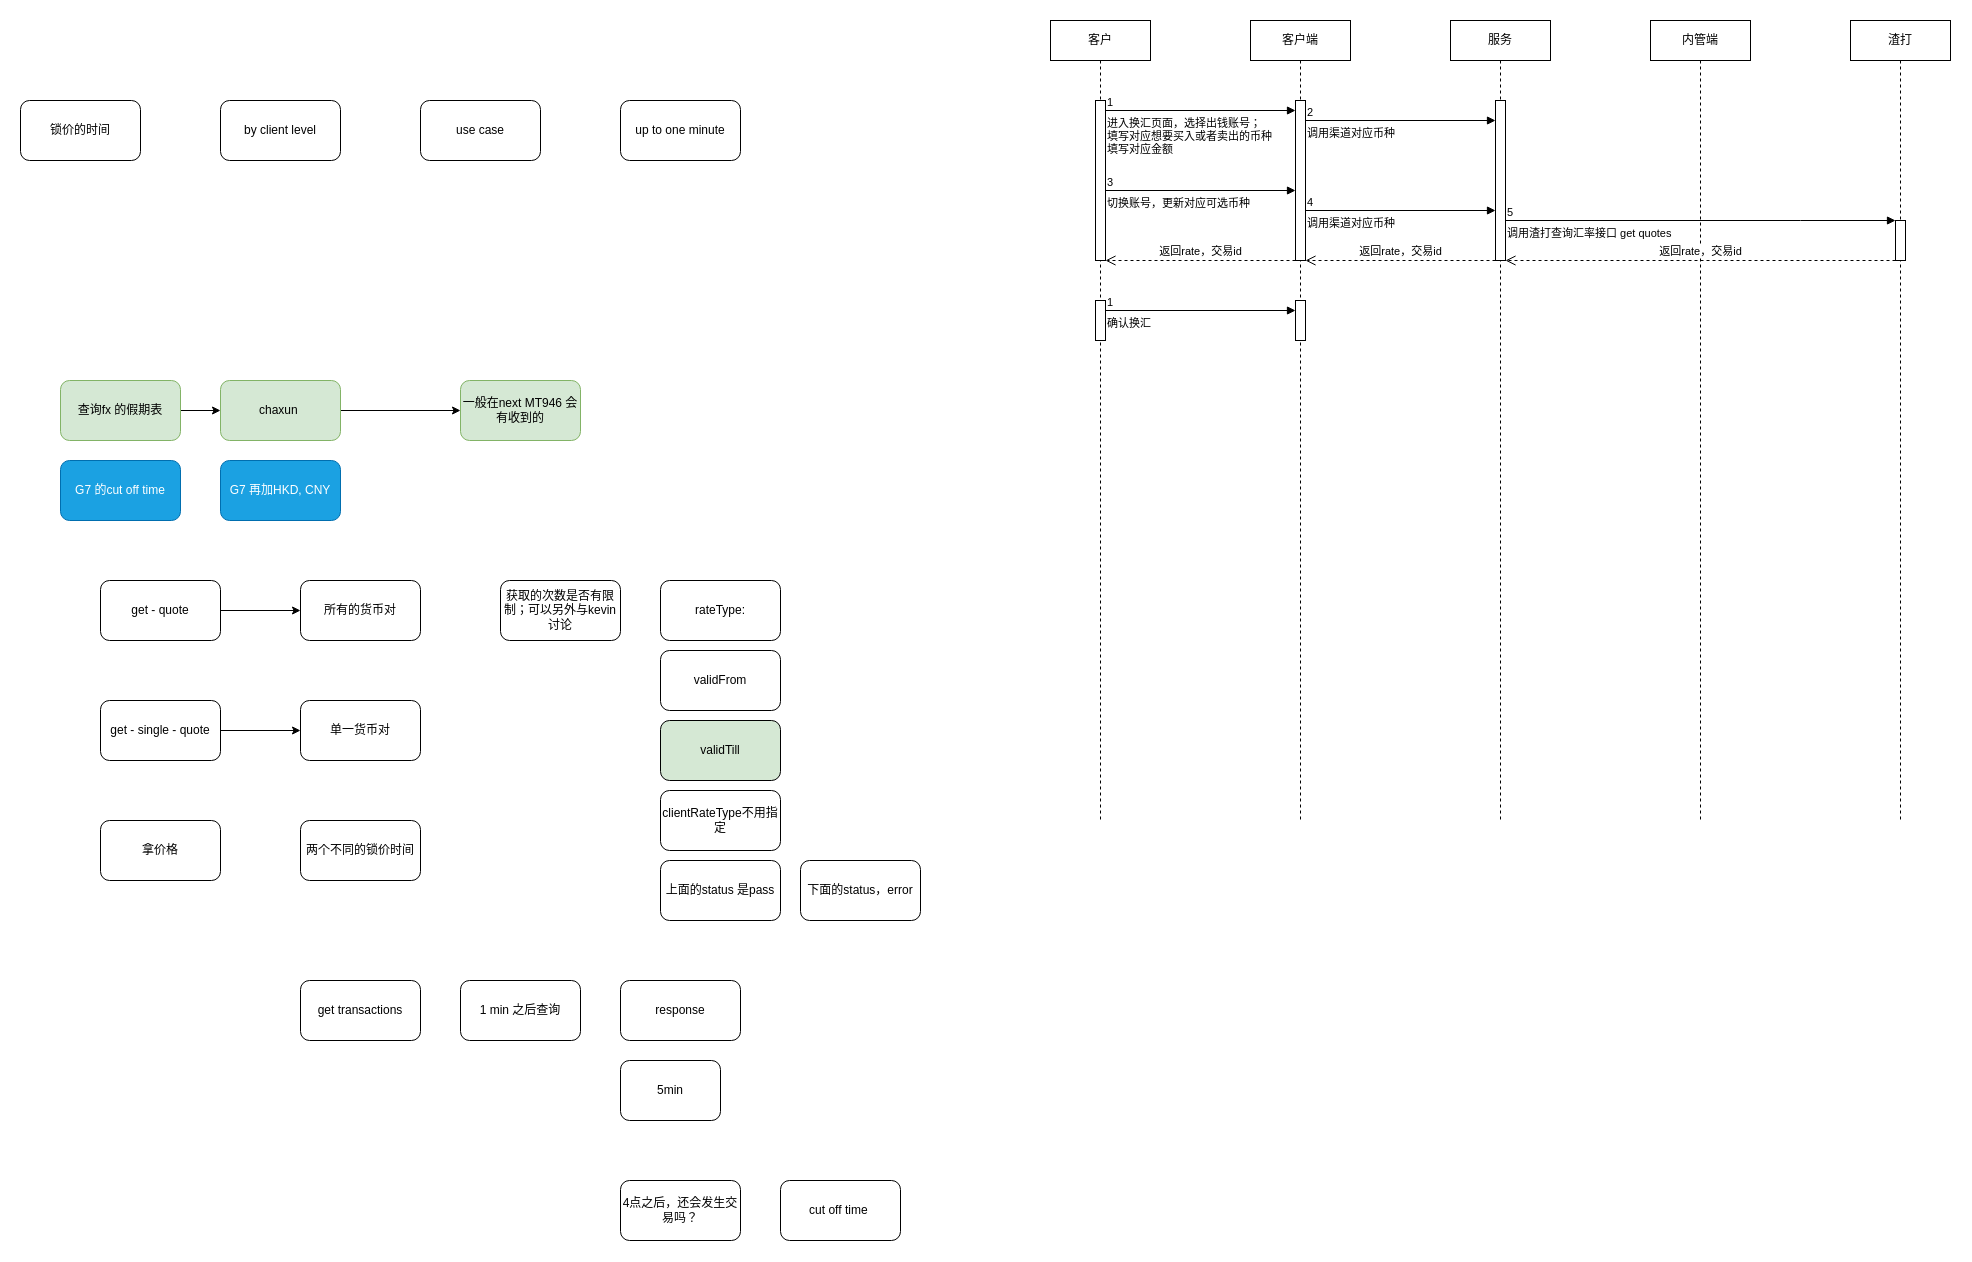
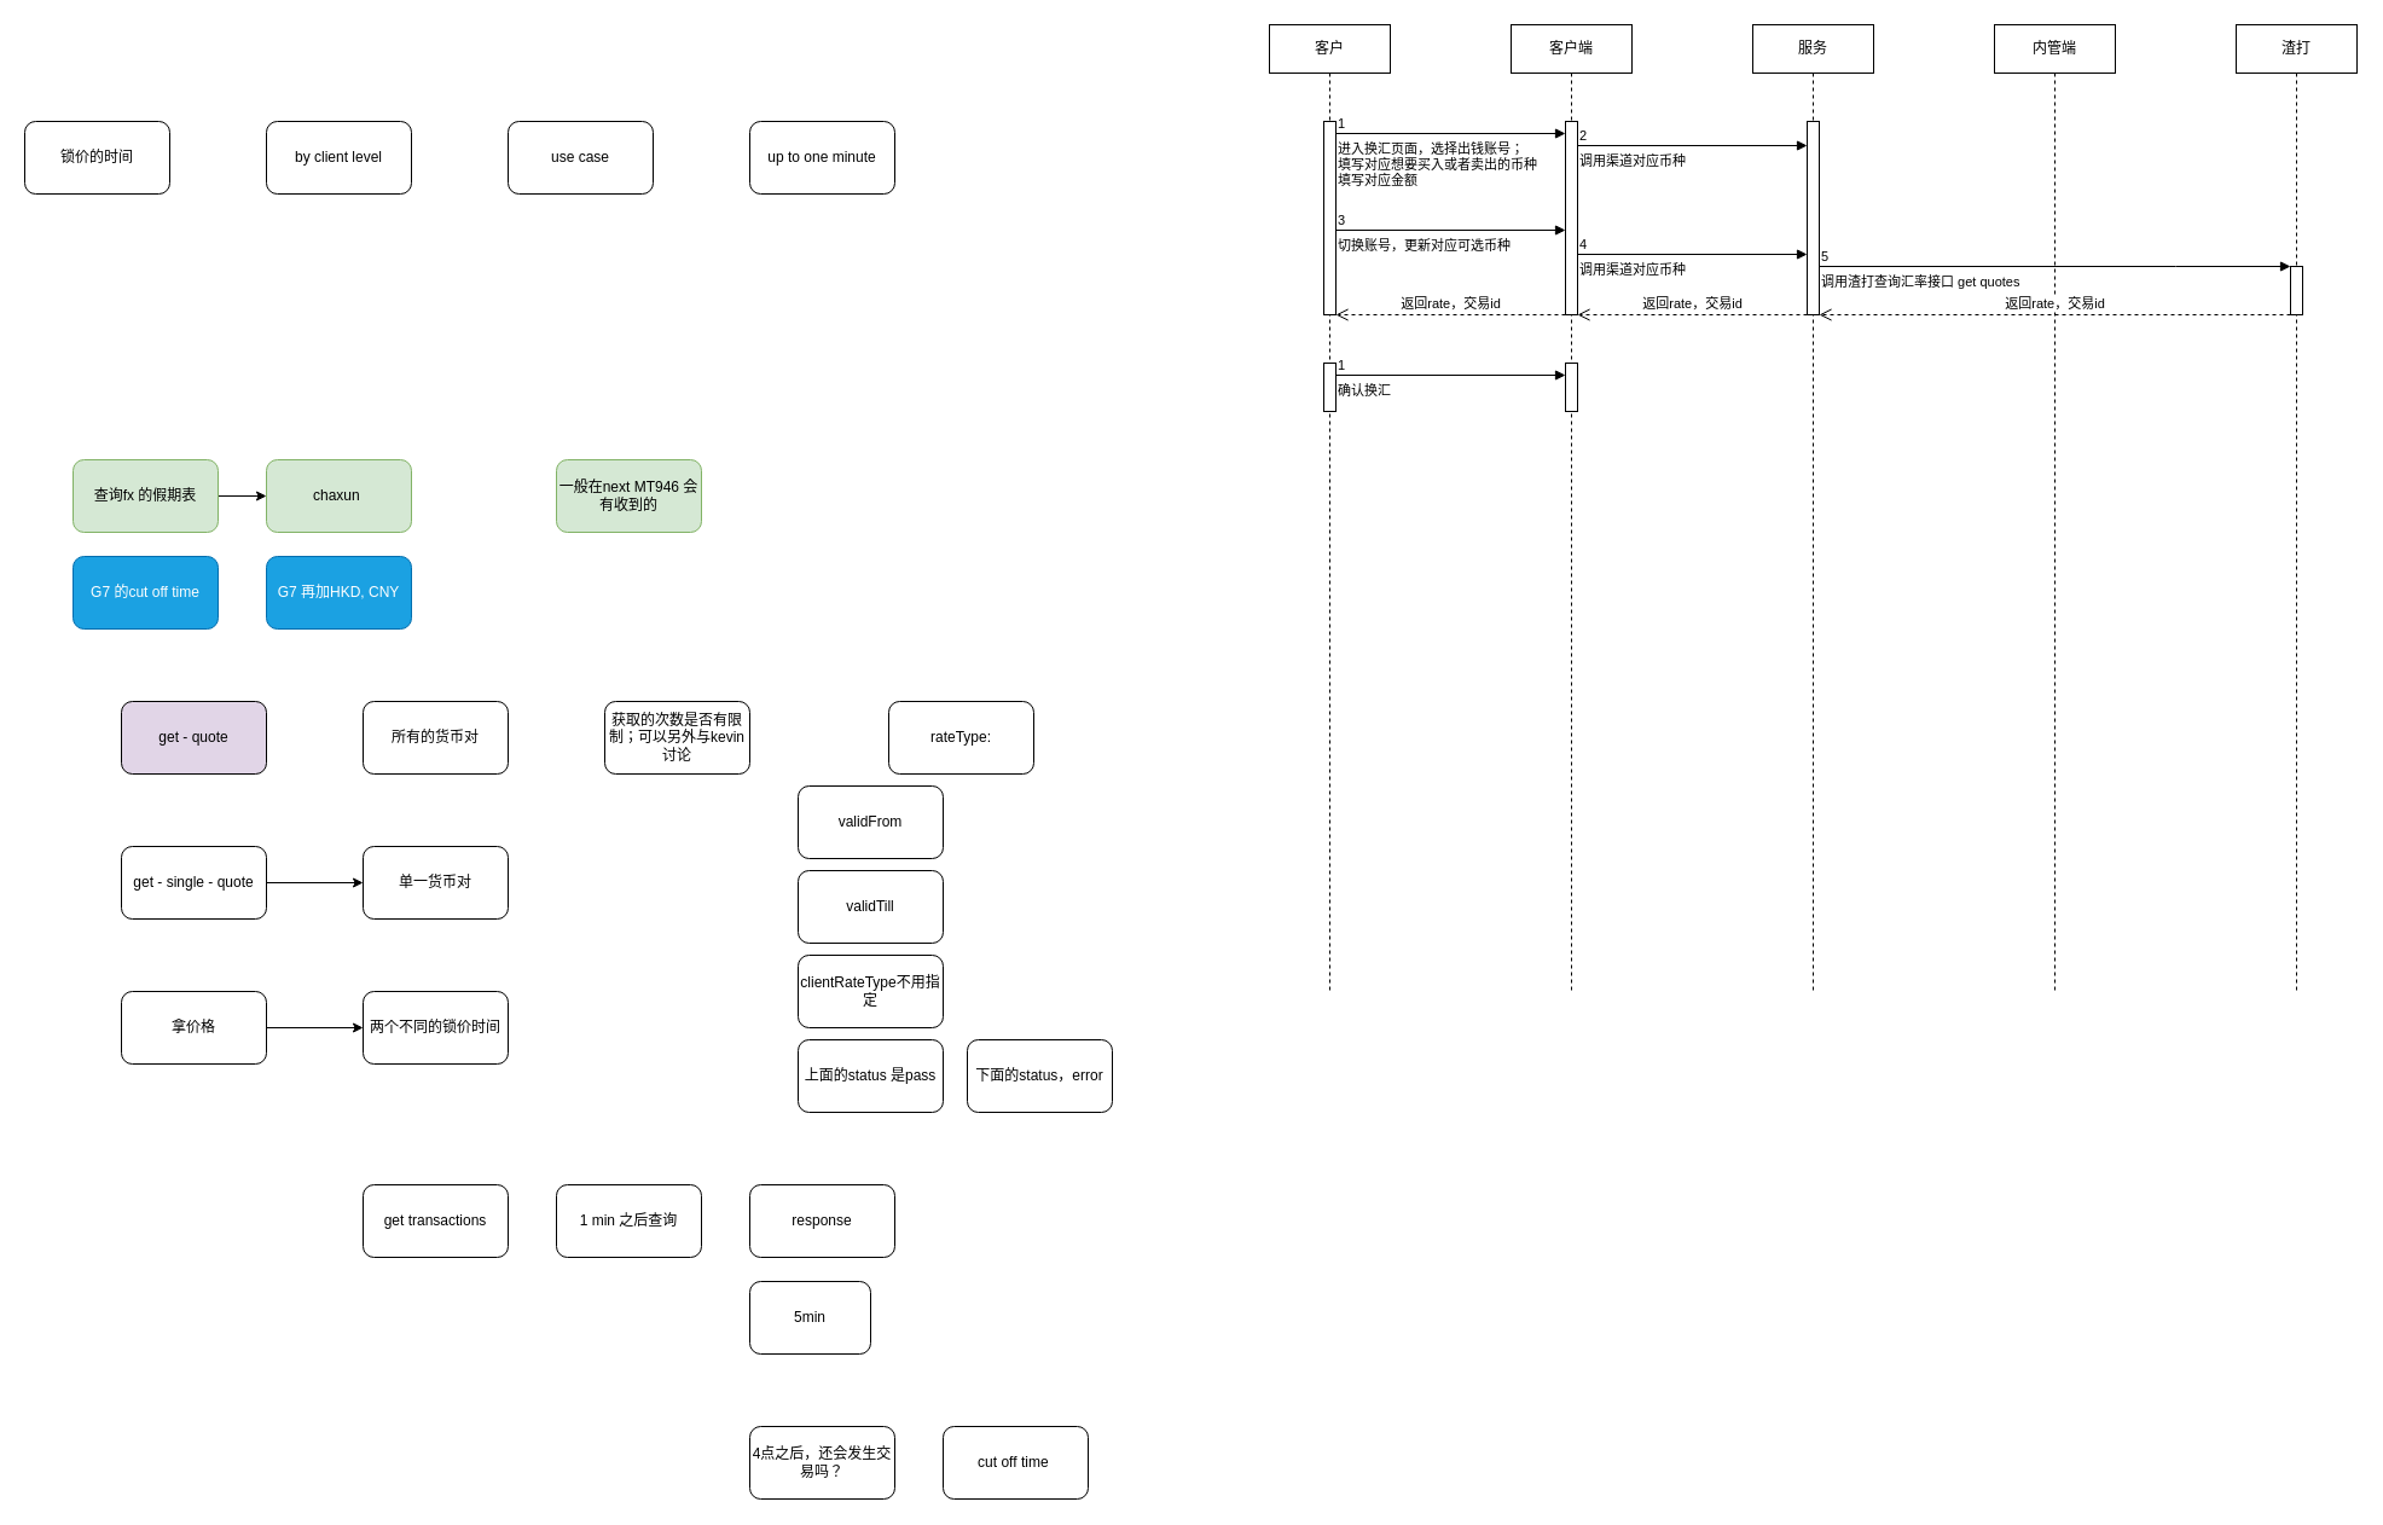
- <mxCell id="32" value="" style="edgeStyle=orthogonalEdgeStyle;rounded=1;orthogonalLoop=1;jettySize=auto;html=1;" parent="1" source="33" target="34" edge="1"><mxGeometry relative="1" as="geometry" /></mxCell>
- <mxCell id="9" value="get - quote" style="rounded=1;whiteSpace=wrap;html=1;" parent="1" vertex="1"><mxGeometry x="100" y="580" width="120" height="60" as="geometry" /></mxCell>
+ <mxCell id="9" value="get - quote" style="rounded=1;whiteSpace=wrap;html=1;fillColor=#e1d5e7;" parent="1" vertex="1"><mxGeometry x="100" y="580" width="120" height="60" as="geometry" /></mxCell>
- <mxCell id="8" value="" style="edgeStyle=orthogonalEdgeStyle;rounded=1;orthogonalLoop=1;jettySize=auto;html=1;" parent="1" source="9" target="10" edge="1"><mxGeometry relative="1" as="geometry" /></mxCell>
- <mxCell id="18" value="rateType:" style="rounded=1;whiteSpace=wrap;html=1;" parent="1" vertex="1"><mxGeometry x="660" y="580" width="120" height="60" as="geometry" /></mxCell>
+ <mxCell id="18" value="rateType:" style="rounded=1;whiteSpace=wrap;html=1;" parent="1" vertex="1"><mxGeometry x="735" y="580" width="120" height="60" as="geometry" /></mxCell>
- <mxCell id="20" value="validTill" style="rounded=1;whiteSpace=wrap;html=1;fillColor=#d5e8d4;" parent="1" vertex="1"><mxGeometry x="660" y="720" width="120" height="60" as="geometry" /></mxCell>
+ <mxCell id="20" value="validTill" style="rounded=1;whiteSpace=wrap;html=1;" parent="1" vertex="1"><mxGeometry x="660" y="720" width="120" height="60" as="geometry" /></mxCell>
+ <mxCell id="14" value="" style="edgeStyle=orthogonalEdgeStyle;rounded=1;orthogonalLoop=1;jettySize=auto;html=1;" parent="1" source="15" target="16" edge="1"><mxGeometry relative="1" as="geometry" /></mxCell>
